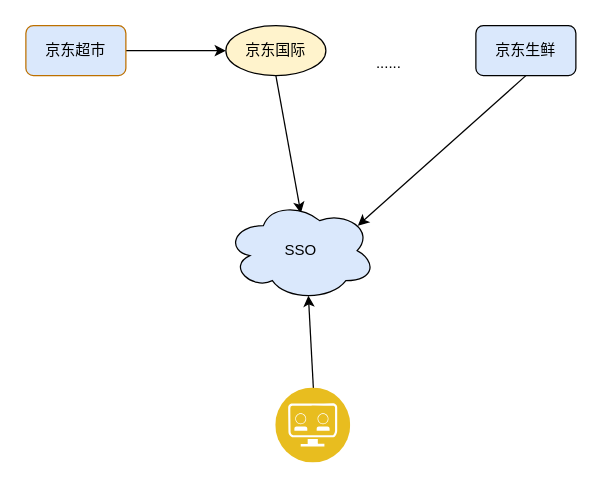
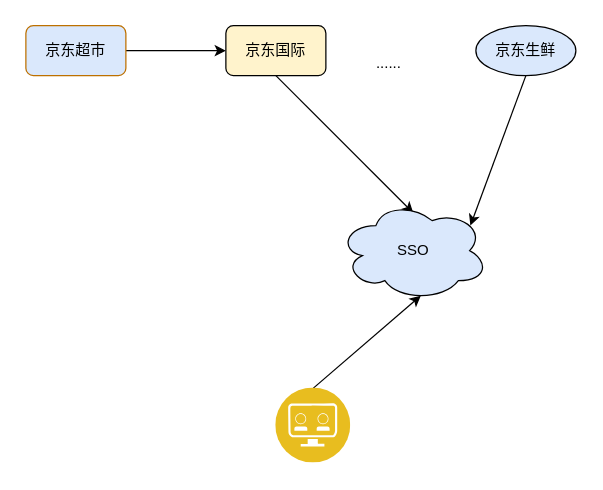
- <mxCell id="5" value="&lt;font color=&quot;#000000&quot;&gt;京东国际&lt;/font&gt;" style="ellipse;whiteSpace=wrap;html=1;fillColor=#FFF3CC;" vertex="1" parent="1"><mxGeometry x="180" y="20" width="80" height="40" as="geometry" /></mxCell>
+ <mxCell id="5" value="&lt;font color=&quot;#000000&quot;&gt;京东国际&lt;/font&gt;" style="rounded=1;whiteSpace=wrap;html=1;fillColor=#FFF3CC;" vertex="1" parent="1"><mxGeometry x="180" y="20" width="80" height="40" as="geometry" /></mxCell>
- <mxCell id="7" value="&lt;font color=&quot;#000000&quot;&gt;京东生鲜&lt;/font&gt;" style="rounded=1;whiteSpace=wrap;html=1;fillColor=#DAE8FC;" vertex="1" parent="1"><mxGeometry x="380" y="20" width="80" height="40" as="geometry" /></mxCell>
+ <mxCell id="7" value="&lt;font color=&quot;#000000&quot;&gt;京东生鲜&lt;/font&gt;" style="ellipse;whiteSpace=wrap;html=1;fillColor=#DAE8FC;" vertex="1" parent="1"><mxGeometry x="380" y="20" width="80" height="40" as="geometry" /></mxCell>
- <mxCell id="9" value="SSO" style="ellipse;shape=cloud;whiteSpace=wrap;html=1;fontColor=#000000;fillColor=#DAE8FC;" vertex="1" parent="1"><mxGeometry x="180" y="160" width="120" height="80" as="geometry" /></mxCell>
+ <mxCell id="9" value="SSO" style="ellipse;shape=cloud;whiteSpace=wrap;html=1;fontColor=#000000;fillColor=#DAE8FC;" vertex="1" parent="1"><mxGeometry x="270" y="160" width="120" height="80" as="geometry" /></mxCell>
